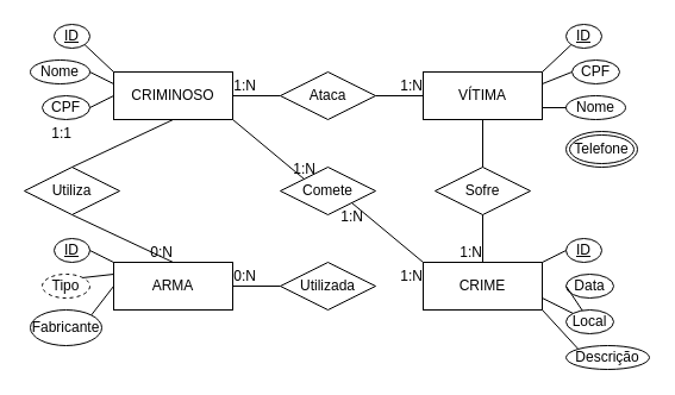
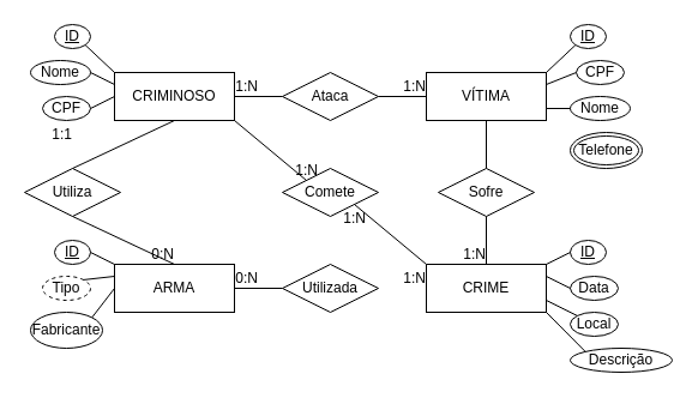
- <mxCell id="53" value="" style="endArrow=none;html=1;rounded=0;exitX=0;exitY=0.5;exitDx=0;exitDy=0;shadow=0;" edge="1" parent="1" source="50" target="49"><mxGeometry relative="1" as="geometry"><mxPoint x="225" y="230" as="sourcePoint" /><mxPoint x="385" y="230" as="targetPoint" /></mxGeometry></mxCell>
+ <mxCell id="53" value="" style="endArrow=none;html=1;rounded=0;exitX=0;exitY=0.5;exitDx=0;exitDy=0;entryX=1;entryY=0.25;entryDx=0;entryDy=0;shadow=0;" edge="1" parent="1" source="50" target="16"><mxGeometry relative="1" as="geometry"><mxPoint x="225" y="230" as="sourcePoint" /><mxPoint x="385" y="230" as="targetPoint" /></mxGeometry></mxCell>
- <mxCell id="51" value="Descrição" style="ellipse;whiteSpace=wrap;html=1;align=center;shadow=0;" vertex="1" parent="1"><mxGeometry x="475" y="290" width="70" height="20" as="geometry" /></mxCell>
+ <mxCell id="51" value="Descrição" style="ellipse;whiteSpace=wrap;html=1;align=center;shadow=0;" vertex="1" parent="1"><mxGeometry x="475" y="290" width="85" height="20" as="geometry" /></mxCell>
